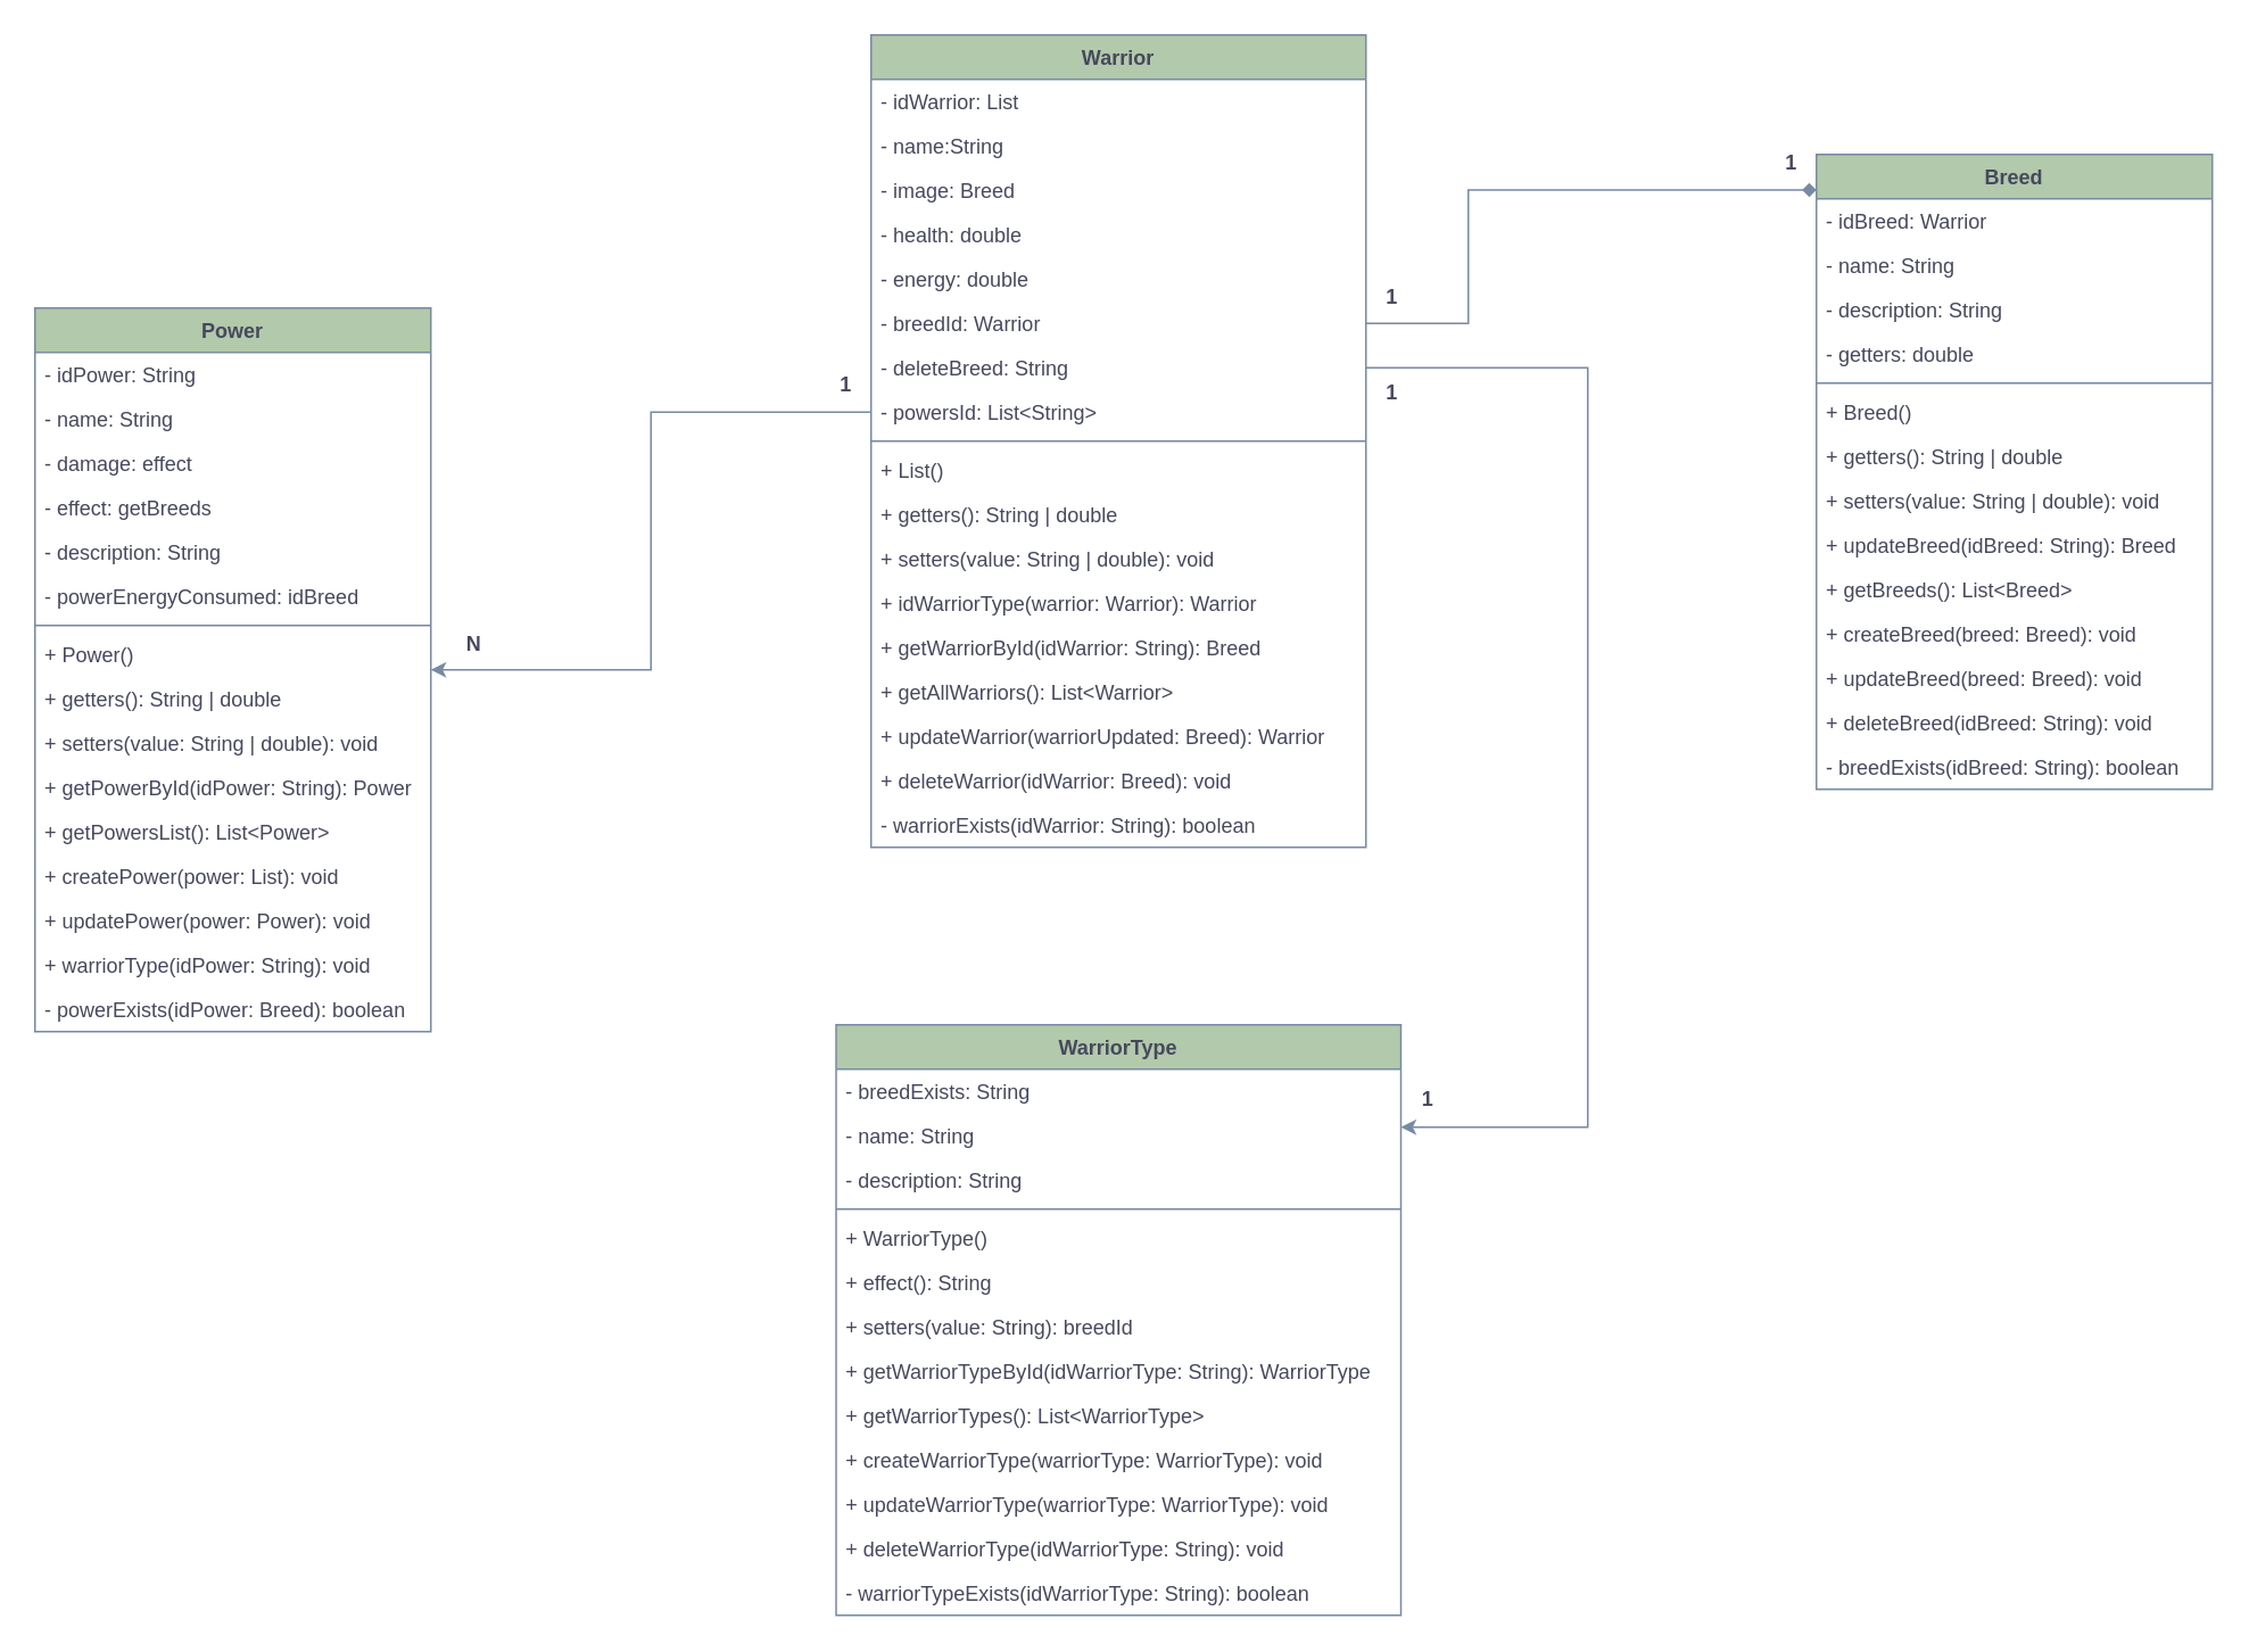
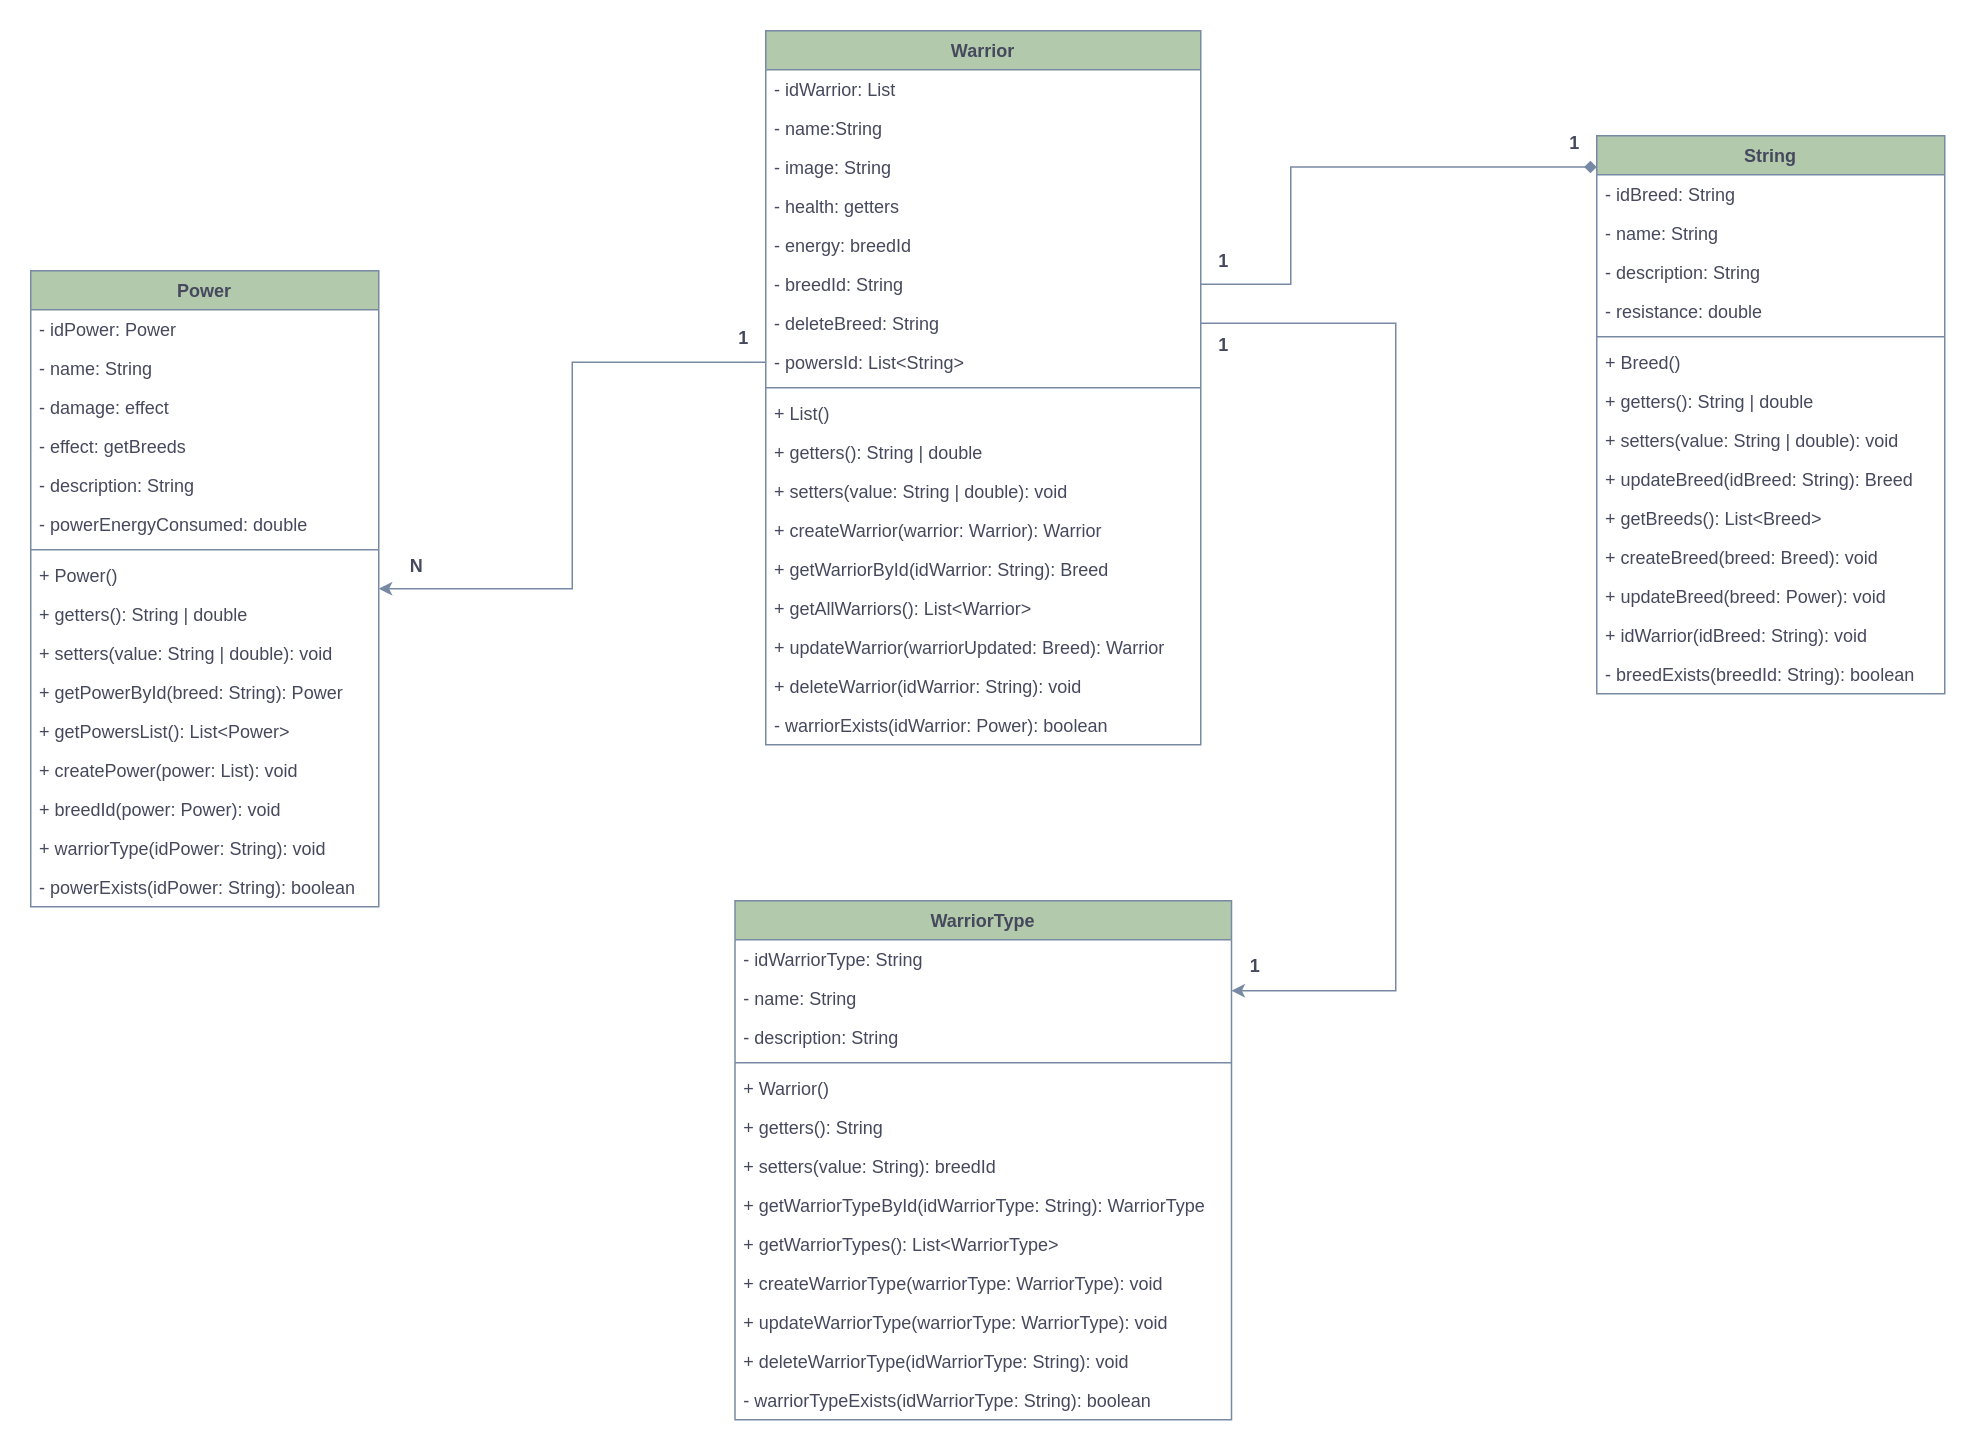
- <mxCell id="21" value="Breed" style="swimlane;fontStyle=1;align=center;verticalAlign=top;childLayout=stackLayout;horizontal=1;startSize=26;horizontalStack=0;resizeParent=1;resizeLast=0;collapsible=1;marginBottom=0;rounded=0;shadow=0;strokeWidth=1;labelBackgroundColor=none;fillColor=#B2C9AB;strokeColor=#788AA3;fontColor=#46495D;" parent="1" vertex="1"><mxGeometry x="1064" y="90" width="232" height="372" as="geometry"><mxRectangle x="550" y="140" width="160" height="26" as="alternateBounds" /></mxGeometry></mxCell>
+ <mxCell id="21" value="String" style="swimlane;fontStyle=1;align=center;verticalAlign=top;childLayout=stackLayout;horizontal=1;startSize=26;horizontalStack=0;resizeParent=1;resizeLast=0;collapsible=1;marginBottom=0;rounded=0;shadow=0;strokeWidth=1;labelBackgroundColor=none;fillColor=#B2C9AB;strokeColor=#788AA3;fontColor=#46495D;" parent="1" vertex="1"><mxGeometry x="1064" y="90" width="232" height="372" as="geometry"><mxRectangle x="550" y="140" width="160" height="26" as="alternateBounds" /></mxGeometry></mxCell>
- <mxCell id="5" value="- image: Breed" style="text;align=left;verticalAlign=top;spacingLeft=4;spacingRight=4;overflow=hidden;rotatable=0;points=[[0,0.5],[1,0.5]];portConstraint=eastwest;rounded=0;shadow=0;html=0;labelBackgroundColor=none;fontColor=#46495D;" parent="2" vertex="1"><mxGeometry y="78" width="290" height="26" as="geometry" /></mxCell>
+ <mxCell id="5" value="- image: String" style="text;align=left;verticalAlign=top;spacingLeft=4;spacingRight=4;overflow=hidden;rotatable=0;points=[[0,0.5],[1,0.5]];portConstraint=eastwest;rounded=0;shadow=0;html=0;labelBackgroundColor=none;fontColor=#46495D;" parent="2" vertex="1"><mxGeometry y="78" width="290" height="26" as="geometry" /></mxCell>
- <mxCell id="22" value="- idBreed: Warrior" style="text;align=left;verticalAlign=top;spacingLeft=4;spacingRight=4;overflow=hidden;rotatable=0;points=[[0,0.5],[1,0.5]];portConstraint=eastwest;labelBackgroundColor=none;fontColor=#46495D;" parent="21" vertex="1"><mxGeometry y="26" width="232" height="26" as="geometry" /></mxCell>
+ <mxCell id="22" value="- idBreed: String" style="text;align=left;verticalAlign=top;spacingLeft=4;spacingRight=4;overflow=hidden;rotatable=0;points=[[0,0.5],[1,0.5]];portConstraint=eastwest;labelBackgroundColor=none;fontColor=#46495D;" parent="21" vertex="1"><mxGeometry y="26" width="232" height="26" as="geometry" /></mxCell>
- <mxCell id="6" value="- health: double" style="text;align=left;verticalAlign=top;spacingLeft=4;spacingRight=4;overflow=hidden;rotatable=0;points=[[0,0.5],[1,0.5]];portConstraint=eastwest;rounded=0;shadow=0;html=0;labelBackgroundColor=none;fontColor=#46495D;" vertex="1" parent="2"><mxGeometry y="104" width="290" height="26" as="geometry" /></mxCell>
+ <mxCell id="6" value="- health: getters" style="text;align=left;verticalAlign=top;spacingLeft=4;spacingRight=4;overflow=hidden;rotatable=0;points=[[0,0.5],[1,0.5]];portConstraint=eastwest;rounded=0;shadow=0;html=0;labelBackgroundColor=none;fontColor=#46495D;" vertex="1" parent="2"><mxGeometry y="104" width="290" height="26" as="geometry" /></mxCell>
- <mxCell id="7" value="- energy: double" style="text;align=left;verticalAlign=top;spacingLeft=4;spacingRight=4;overflow=hidden;rotatable=0;points=[[0,0.5],[1,0.5]];portConstraint=eastwest;rounded=0;shadow=0;html=0;labelBackgroundColor=none;fontColor=#46495D;" vertex="1" parent="2"><mxGeometry y="130" width="290" height="26" as="geometry" /></mxCell>
+ <mxCell id="7" value="- energy: breedId" style="text;align=left;verticalAlign=top;spacingLeft=4;spacingRight=4;overflow=hidden;rotatable=0;points=[[0,0.5],[1,0.5]];portConstraint=eastwest;rounded=0;shadow=0;html=0;labelBackgroundColor=none;fontColor=#46495D;" vertex="1" parent="2"><mxGeometry y="130" width="290" height="26" as="geometry" /></mxCell>
- <mxCell id="8" value="- breedId: Warrior" style="text;align=left;verticalAlign=top;spacingLeft=4;spacingRight=4;overflow=hidden;rotatable=0;points=[[0,0.5],[1,0.5]];portConstraint=eastwest;rounded=0;shadow=0;html=0;labelBackgroundColor=none;fontColor=#46495D;" vertex="1" parent="2"><mxGeometry y="156" width="290" height="26" as="geometry" /></mxCell>
+ <mxCell id="8" value="- breedId: String" style="text;align=left;verticalAlign=top;spacingLeft=4;spacingRight=4;overflow=hidden;rotatable=0;points=[[0,0.5],[1,0.5]];portConstraint=eastwest;rounded=0;shadow=0;html=0;labelBackgroundColor=none;fontColor=#46495D;" vertex="1" parent="2"><mxGeometry y="156" width="290" height="26" as="geometry" /></mxCell>
- <mxCell id="25" value="- getters: double" style="text;align=left;verticalAlign=top;spacingLeft=4;spacingRight=4;overflow=hidden;rotatable=0;points=[[0,0.5],[1,0.5]];portConstraint=eastwest;rounded=0;shadow=0;html=0;labelBackgroundColor=none;fontColor=#46495D;" parent="21" vertex="1"><mxGeometry y="104" width="232" height="26" as="geometry" /></mxCell>
+ <mxCell id="25" value="- resistance: double" style="text;align=left;verticalAlign=top;spacingLeft=4;spacingRight=4;overflow=hidden;rotatable=0;points=[[0,0.5],[1,0.5]];portConstraint=eastwest;rounded=0;shadow=0;html=0;labelBackgroundColor=none;fontColor=#46495D;" parent="21" vertex="1"><mxGeometry y="104" width="232" height="26" as="geometry" /></mxCell>
- <mxCell id="37" value="- idPower: String" style="text;align=left;verticalAlign=top;spacingLeft=4;spacingRight=4;overflow=hidden;rotatable=0;points=[[0,0.5],[1,0.5]];portConstraint=eastwest;labelBackgroundColor=none;fontColor=#46495D;" vertex="1" parent="36"><mxGeometry y="26" width="232" height="26" as="geometry" /></mxCell>
+ <mxCell id="37" value="- idPower: Power" style="text;align=left;verticalAlign=top;spacingLeft=4;spacingRight=4;overflow=hidden;rotatable=0;points=[[0,0.5],[1,0.5]];portConstraint=eastwest;labelBackgroundColor=none;fontColor=#46495D;" vertex="1" parent="36"><mxGeometry y="26" width="232" height="26" as="geometry" /></mxCell>
- <mxCell id="42" value="- powerEnergyConsumed: idBreed" style="text;align=left;verticalAlign=top;spacingLeft=4;spacingRight=4;overflow=hidden;rotatable=0;points=[[0,0.5],[1,0.5]];portConstraint=eastwest;rounded=0;shadow=0;html=0;labelBackgroundColor=none;fontColor=#46495D;" vertex="1" parent="36"><mxGeometry y="156" width="232" height="26" as="geometry" /></mxCell>
+ <mxCell id="42" value="- powerEnergyConsumed: double" style="text;align=left;verticalAlign=top;spacingLeft=4;spacingRight=4;overflow=hidden;rotatable=0;points=[[0,0.5],[1,0.5]];portConstraint=eastwest;rounded=0;shadow=0;html=0;labelBackgroundColor=none;fontColor=#46495D;" vertex="1" parent="36"><mxGeometry y="156" width="232" height="26" as="geometry" /></mxCell>
- <mxCell id="15" value="+ idWarriorType(warrior: Warrior): Warrior" style="text;align=left;verticalAlign=top;spacingLeft=4;spacingRight=4;overflow=hidden;rotatable=0;points=[[0,0.5],[1,0.5]];portConstraint=eastwest;labelBackgroundColor=none;fontColor=#46495D;" vertex="1" parent="2"><mxGeometry y="320" width="290" height="26" as="geometry" /></mxCell>
+ <mxCell id="15" value="+ createWarrior(warrior: Warrior): Warrior" style="text;align=left;verticalAlign=top;spacingLeft=4;spacingRight=4;overflow=hidden;rotatable=0;points=[[0,0.5],[1,0.5]];portConstraint=eastwest;labelBackgroundColor=none;fontColor=#46495D;" vertex="1" parent="2"><mxGeometry y="320" width="290" height="26" as="geometry" /></mxCell>
- <mxCell id="33" value="+ updateBreed(breed: Breed): void" style="text;align=left;verticalAlign=top;spacingLeft=4;spacingRight=4;overflow=hidden;rotatable=0;points=[[0,0.5],[1,0.5]];portConstraint=eastwest;labelBackgroundColor=none;fontColor=#46495D;" vertex="1" parent="21"><mxGeometry y="294" width="232" height="26" as="geometry" /></mxCell>
+ <mxCell id="33" value="+ updateBreed(breed: Power): void" style="text;align=left;verticalAlign=top;spacingLeft=4;spacingRight=4;overflow=hidden;rotatable=0;points=[[0,0.5],[1,0.5]];portConstraint=eastwest;labelBackgroundColor=none;fontColor=#46495D;" vertex="1" parent="21"><mxGeometry y="294" width="232" height="26" as="geometry" /></mxCell>
- <mxCell id="34" value="+ deleteBreed(idBreed: String): void" style="text;align=left;verticalAlign=top;spacingLeft=4;spacingRight=4;overflow=hidden;rotatable=0;points=[[0,0.5],[1,0.5]];portConstraint=eastwest;labelBackgroundColor=none;fontColor=#46495D;" vertex="1" parent="21"><mxGeometry y="320" width="232" height="26" as="geometry" /></mxCell>
+ <mxCell id="34" value="+ idWarrior(idBreed: String): void" style="text;align=left;verticalAlign=top;spacingLeft=4;spacingRight=4;overflow=hidden;rotatable=0;points=[[0,0.5],[1,0.5]];portConstraint=eastwest;labelBackgroundColor=none;fontColor=#46495D;" vertex="1" parent="21"><mxGeometry y="320" width="232" height="26" as="geometry" /></mxCell>
- <mxCell id="35" value="- breedExists(idBreed: String): boolean" style="text;align=left;verticalAlign=top;spacingLeft=4;spacingRight=4;overflow=hidden;rotatable=0;points=[[0,0.5],[1,0.5]];portConstraint=eastwest;labelBackgroundColor=none;fontColor=#46495D;" vertex="1" parent="21"><mxGeometry y="346" width="232" height="26" as="geometry" /></mxCell>
+ <mxCell id="35" value="- breedExists(breedId: String): boolean" style="text;align=left;verticalAlign=top;spacingLeft=4;spacingRight=4;overflow=hidden;rotatable=0;points=[[0,0.5],[1,0.5]];portConstraint=eastwest;labelBackgroundColor=none;fontColor=#46495D;" vertex="1" parent="21"><mxGeometry y="346" width="232" height="26" as="geometry" /></mxCell>
- <mxCell id="19" value="+ deleteWarrior(idWarrior: Breed): void" style="text;align=left;verticalAlign=top;spacingLeft=4;spacingRight=4;overflow=hidden;rotatable=0;points=[[0,0.5],[1,0.5]];portConstraint=eastwest;labelBackgroundColor=none;fontColor=#46495D;" vertex="1" parent="2"><mxGeometry y="424" width="290" height="26" as="geometry" /></mxCell>
+ <mxCell id="19" value="+ deleteWarrior(idWarrior: String): void" style="text;align=left;verticalAlign=top;spacingLeft=4;spacingRight=4;overflow=hidden;rotatable=0;points=[[0,0.5],[1,0.5]];portConstraint=eastwest;labelBackgroundColor=none;fontColor=#46495D;" vertex="1" parent="2"><mxGeometry y="424" width="290" height="26" as="geometry" /></mxCell>
- <mxCell id="47" value="+ getPowerById(idPower: String): Power" style="text;align=left;verticalAlign=top;spacingLeft=4;spacingRight=4;overflow=hidden;rotatable=0;points=[[0,0.5],[1,0.5]];portConstraint=eastwest;labelBackgroundColor=none;fontColor=#46495D;" vertex="1" parent="36"><mxGeometry y="268" width="232" height="26" as="geometry" /></mxCell>
+ <mxCell id="47" value="+ getPowerById(breed: String): Power" style="text;align=left;verticalAlign=top;spacingLeft=4;spacingRight=4;overflow=hidden;rotatable=0;points=[[0,0.5],[1,0.5]];portConstraint=eastwest;labelBackgroundColor=none;fontColor=#46495D;" vertex="1" parent="36"><mxGeometry y="268" width="232" height="26" as="geometry" /></mxCell>
- <mxCell id="20" value="- warriorExists(idWarrior: String): boolean" style="text;align=left;verticalAlign=top;spacingLeft=4;spacingRight=4;overflow=hidden;rotatable=0;points=[[0,0.5],[1,0.5]];portConstraint=eastwest;labelBackgroundColor=none;fontColor=#46495D;" vertex="1" parent="2"><mxGeometry y="450" width="290" height="26" as="geometry" /></mxCell>
+ <mxCell id="20" value="- warriorExists(idWarrior: Power): boolean" style="text;align=left;verticalAlign=top;spacingLeft=4;spacingRight=4;overflow=hidden;rotatable=0;points=[[0,0.5],[1,0.5]];portConstraint=eastwest;labelBackgroundColor=none;fontColor=#46495D;" vertex="1" parent="2"><mxGeometry y="450" width="290" height="26" as="geometry" /></mxCell>
- <mxCell id="50" value="+ updatePower(power: Power): void" style="text;align=left;verticalAlign=top;spacingLeft=4;spacingRight=4;overflow=hidden;rotatable=0;points=[[0,0.5],[1,0.5]];portConstraint=eastwest;labelBackgroundColor=none;fontColor=#46495D;" vertex="1" parent="36"><mxGeometry y="346" width="232" height="26" as="geometry" /></mxCell>
+ <mxCell id="50" value="+ breedId(power: Power): void" style="text;align=left;verticalAlign=top;spacingLeft=4;spacingRight=4;overflow=hidden;rotatable=0;points=[[0,0.5],[1,0.5]];portConstraint=eastwest;labelBackgroundColor=none;fontColor=#46495D;" vertex="1" parent="36"><mxGeometry y="346" width="232" height="26" as="geometry" /></mxCell>
- <mxCell id="52" value="- powerExists(idPower: Breed): boolean" style="text;align=left;verticalAlign=top;spacingLeft=4;spacingRight=4;overflow=hidden;rotatable=0;points=[[0,0.5],[1,0.5]];portConstraint=eastwest;labelBackgroundColor=none;fontColor=#46495D;" vertex="1" parent="36"><mxGeometry y="398" width="232" height="26" as="geometry" /></mxCell>
+ <mxCell id="52" value="- powerExists(idPower: String): boolean" style="text;align=left;verticalAlign=top;spacingLeft=4;spacingRight=4;overflow=hidden;rotatable=0;points=[[0,0.5],[1,0.5]];portConstraint=eastwest;labelBackgroundColor=none;fontColor=#46495D;" vertex="1" parent="36"><mxGeometry y="398" width="232" height="26" as="geometry" /></mxCell>
- <mxCell id="54" value="- breedExists: String" style="text;align=left;verticalAlign=top;spacingLeft=4;spacingRight=4;overflow=hidden;rotatable=0;points=[[0,0.5],[1,0.5]];portConstraint=eastwest;labelBackgroundColor=none;fontColor=#46495D;" vertex="1" parent="53"><mxGeometry y="26" width="331" height="26" as="geometry" /></mxCell>
+ <mxCell id="54" value="- idWarriorType: String" style="text;align=left;verticalAlign=top;spacingLeft=4;spacingRight=4;overflow=hidden;rotatable=0;points=[[0,0.5],[1,0.5]];portConstraint=eastwest;labelBackgroundColor=none;fontColor=#46495D;" vertex="1" parent="53"><mxGeometry y="26" width="331" height="26" as="geometry" /></mxCell>
- <mxCell id="58" value="+ WarriorType()" style="text;align=left;verticalAlign=top;spacingLeft=4;spacingRight=4;overflow=hidden;rotatable=0;points=[[0,0.5],[1,0.5]];portConstraint=eastwest;labelBackgroundColor=none;fontColor=#46495D;" vertex="1" parent="53"><mxGeometry y="112" width="331" height="26" as="geometry" /></mxCell>
+ <mxCell id="58" value="+ Warrior()" style="text;align=left;verticalAlign=top;spacingLeft=4;spacingRight=4;overflow=hidden;rotatable=0;points=[[0,0.5],[1,0.5]];portConstraint=eastwest;labelBackgroundColor=none;fontColor=#46495D;" vertex="1" parent="53"><mxGeometry y="112" width="331" height="26" as="geometry" /></mxCell>
- <mxCell id="59" value="+ effect(): String" style="text;align=left;verticalAlign=top;spacingLeft=4;spacingRight=4;overflow=hidden;rotatable=0;points=[[0,0.5],[1,0.5]];portConstraint=eastwest;labelBackgroundColor=none;fontColor=#46495D;" vertex="1" parent="53"><mxGeometry y="138" width="331" height="26" as="geometry" /></mxCell>
+ <mxCell id="59" value="+ getters(): String" style="text;align=left;verticalAlign=top;spacingLeft=4;spacingRight=4;overflow=hidden;rotatable=0;points=[[0,0.5],[1,0.5]];portConstraint=eastwest;labelBackgroundColor=none;fontColor=#46495D;" vertex="1" parent="53"><mxGeometry y="138" width="331" height="26" as="geometry" /></mxCell>
